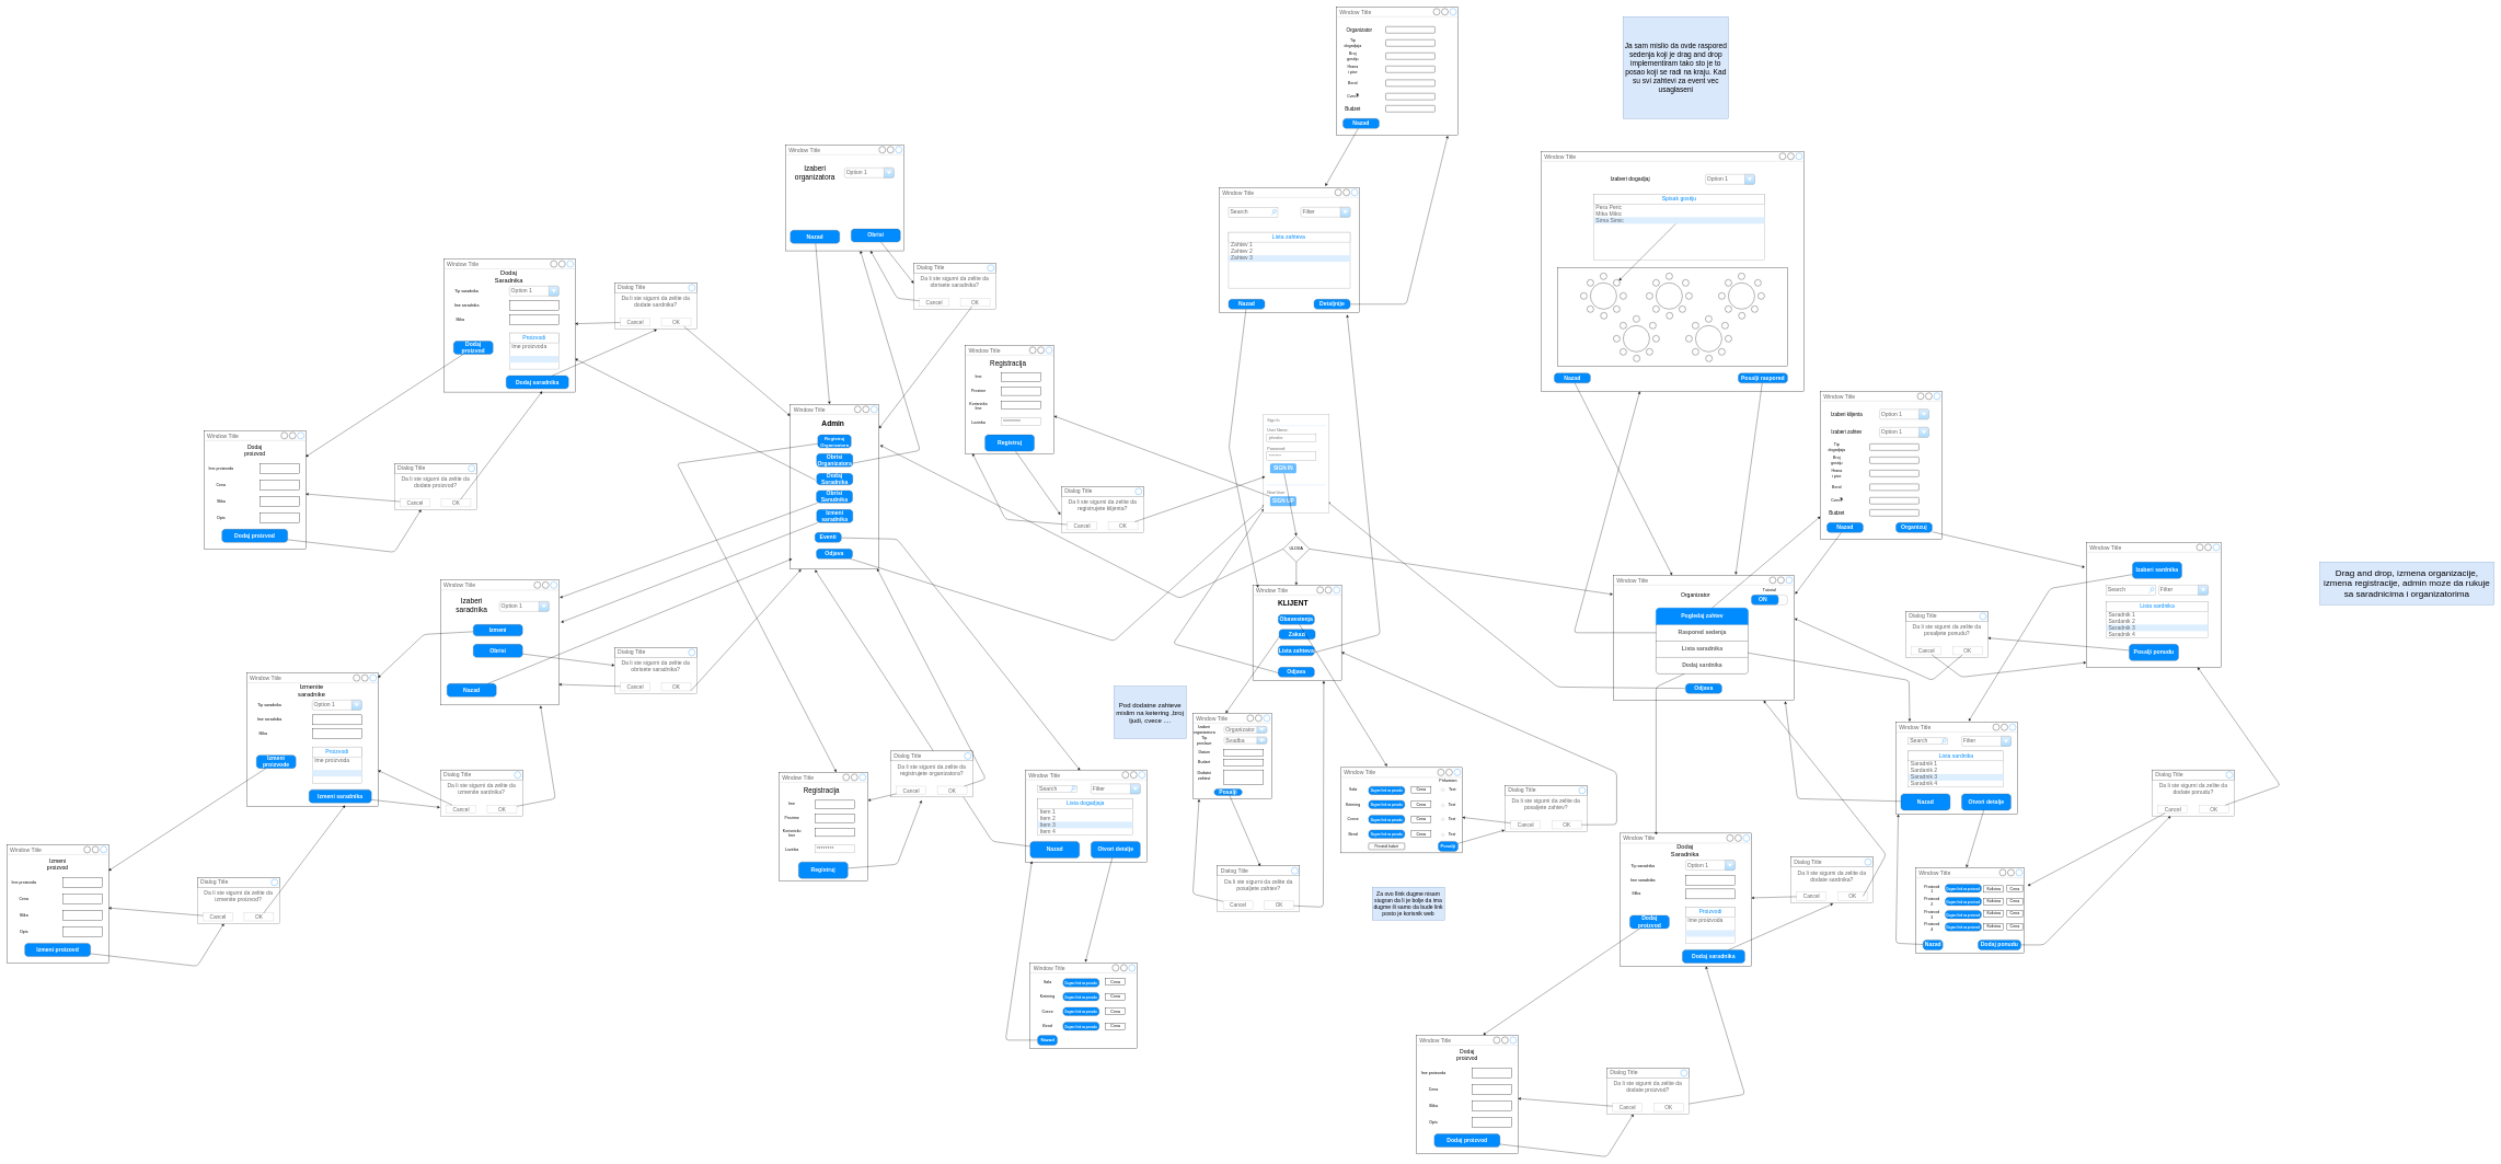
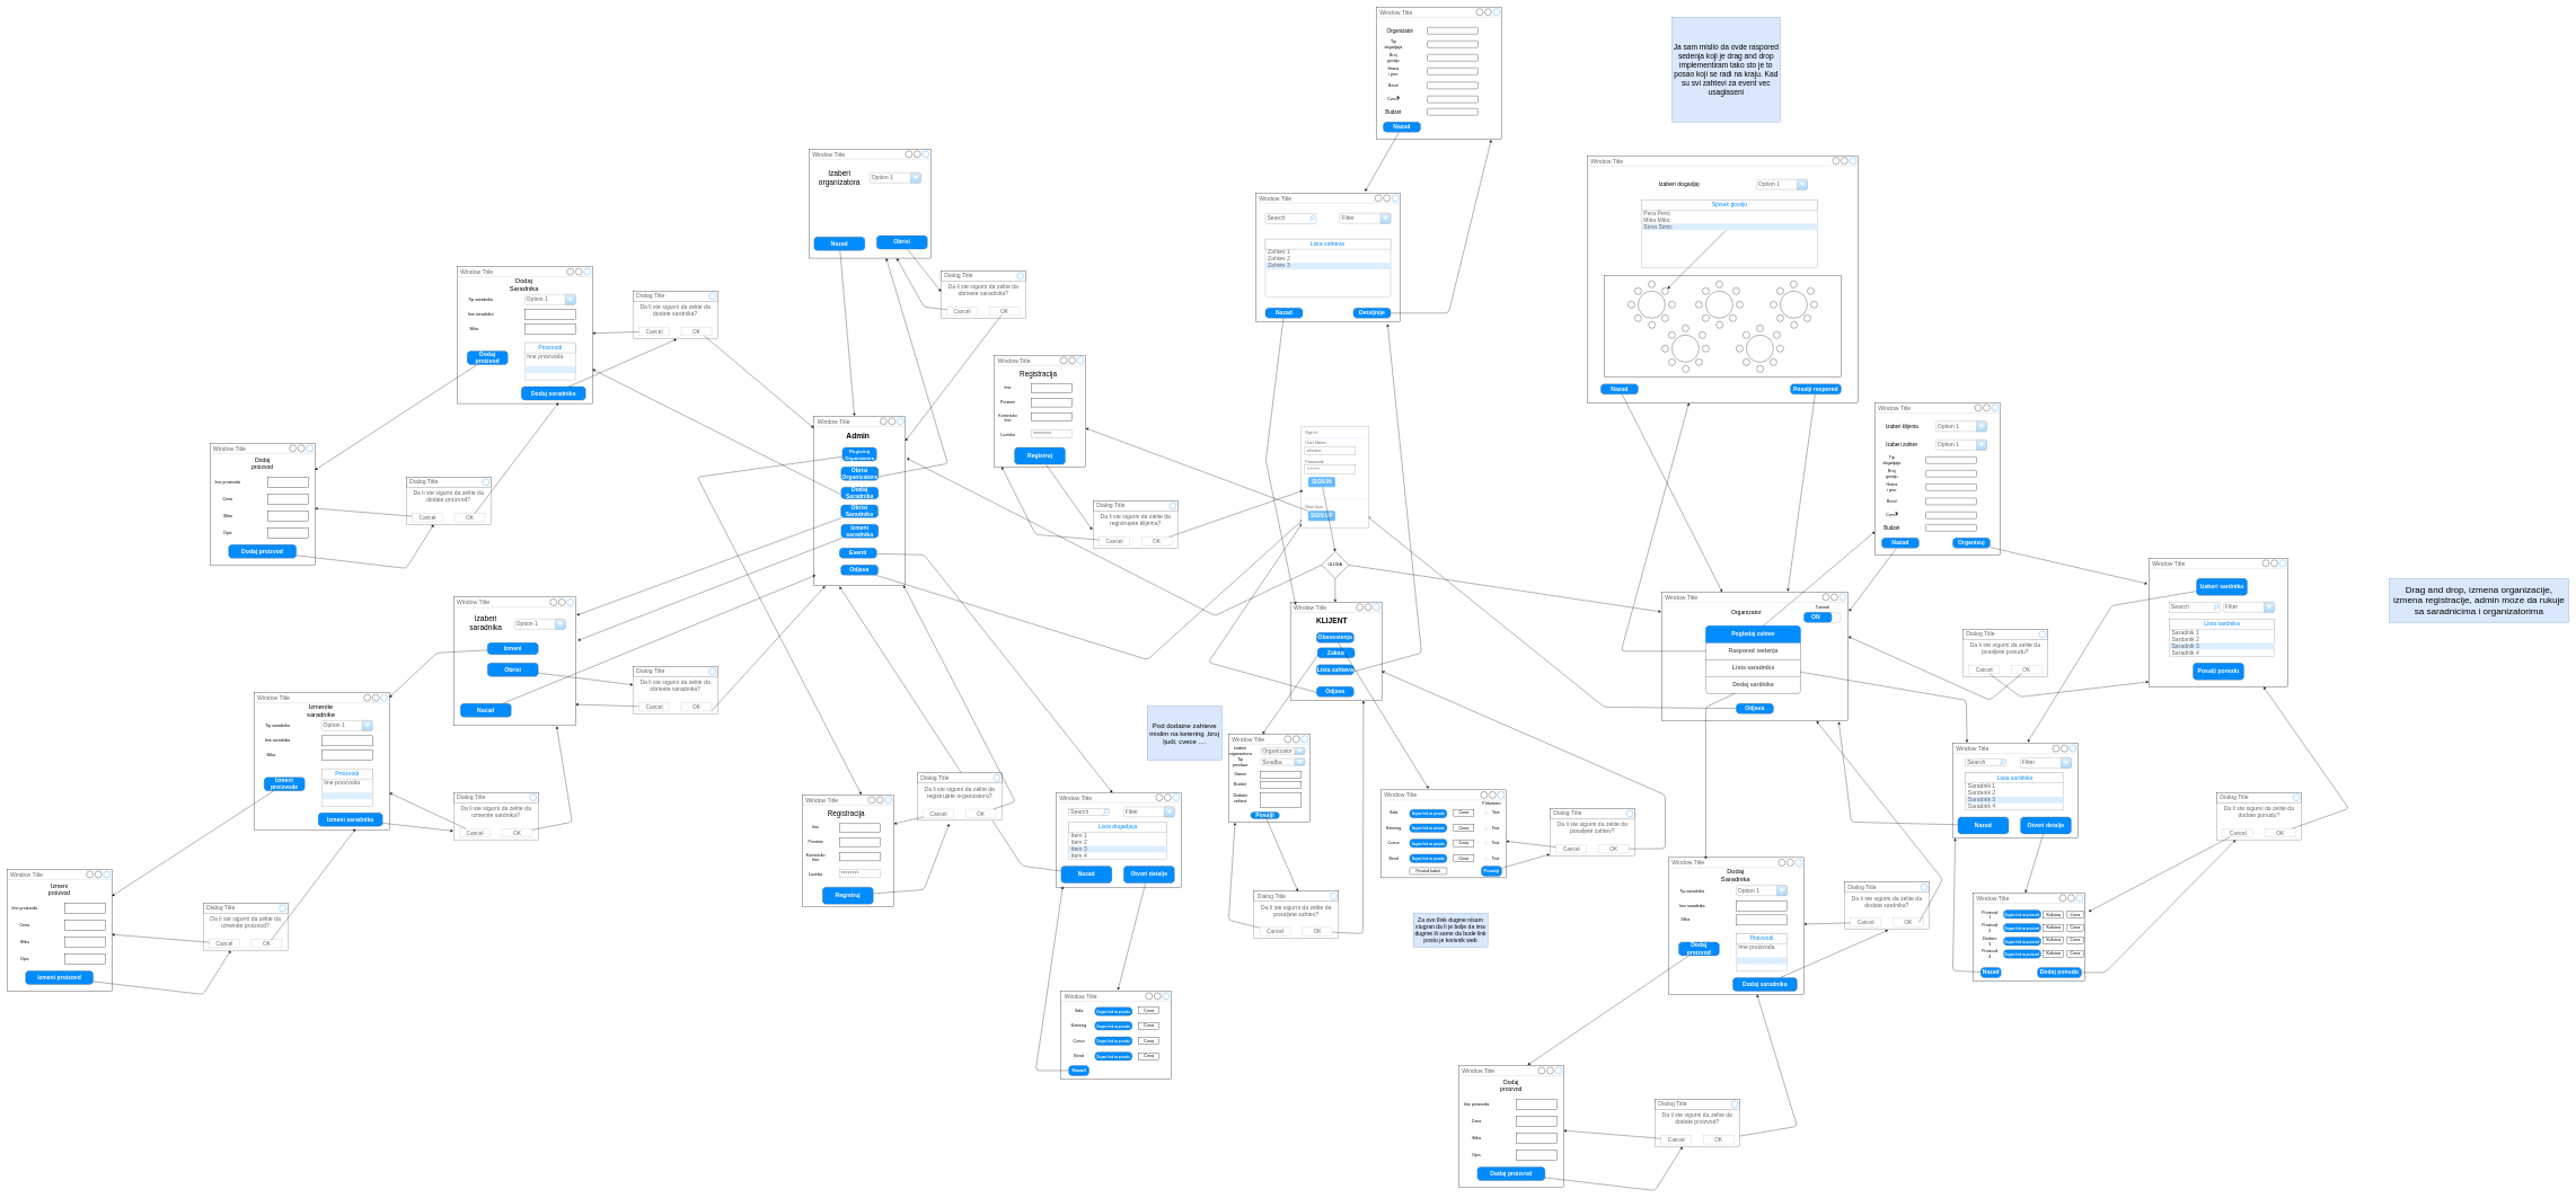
- <mxCell id="47" value="Eventi" style="strokeWidth=1;shadow=0;dashed=0;align=center;html=1;shape=mxgraph.mockup.buttons.button;strokeColor=#666666;fontColor=#ffffff;mainText=;buttonStyle=round;fontSize=17;fontStyle=1;fillColor=#008cff;whiteSpace=wrap;" parent="1" vertex="1"><mxGeometry x="2480" y="1620" width="80" height="30" as="geometry" /></mxCell>
+ <mxCell id="47" value="Eventi" style="strokeWidth=1;shadow=0;dashed=0;align=center;html=1;shape=mxgraph.mockup.buttons.button;strokeColor=#666666;fontColor=#ffffff;mainText=;buttonStyle=round;fontSize=17;fontStyle=1;fillColor=#008cff;whiteSpace=wrap;" parent="1" vertex="1"><mxGeometry x="2480" y="1620" width="110" height="30" as="geometry" /></mxCell>
- <mxCell id="232" value="" style="endArrow=classic;html=1;" parent="1" source="185" target="227" edge="1"><mxGeometry width="50" height="50" relative="1" as="geometry"><mxPoint x="5830" y="1820" as="sourcePoint" /><mxPoint x="5880" y="1770" as="targetPoint" /></mxGeometry></mxCell>
- <mxCell id="170" value="Proizvod 3" style="text;html=1;strokeColor=none;fillColor=none;align=center;verticalAlign=middle;whiteSpace=wrap;rounded=0;" parent="1" vertex="1"><mxGeometry x="5852.5" y="2772.5" width="52.5" height="20" as="geometry" /></mxCell>
+ <mxCell id="170" value="Dodatni 3" style="text;html=1;strokeColor=none;fillColor=none;align=center;verticalAlign=middle;whiteSpace=wrap;rounded=0;" parent="1" vertex="1"><mxGeometry x="5852.5" y="2772.5" width="52.5" height="20" as="geometry" /></mxCell>
